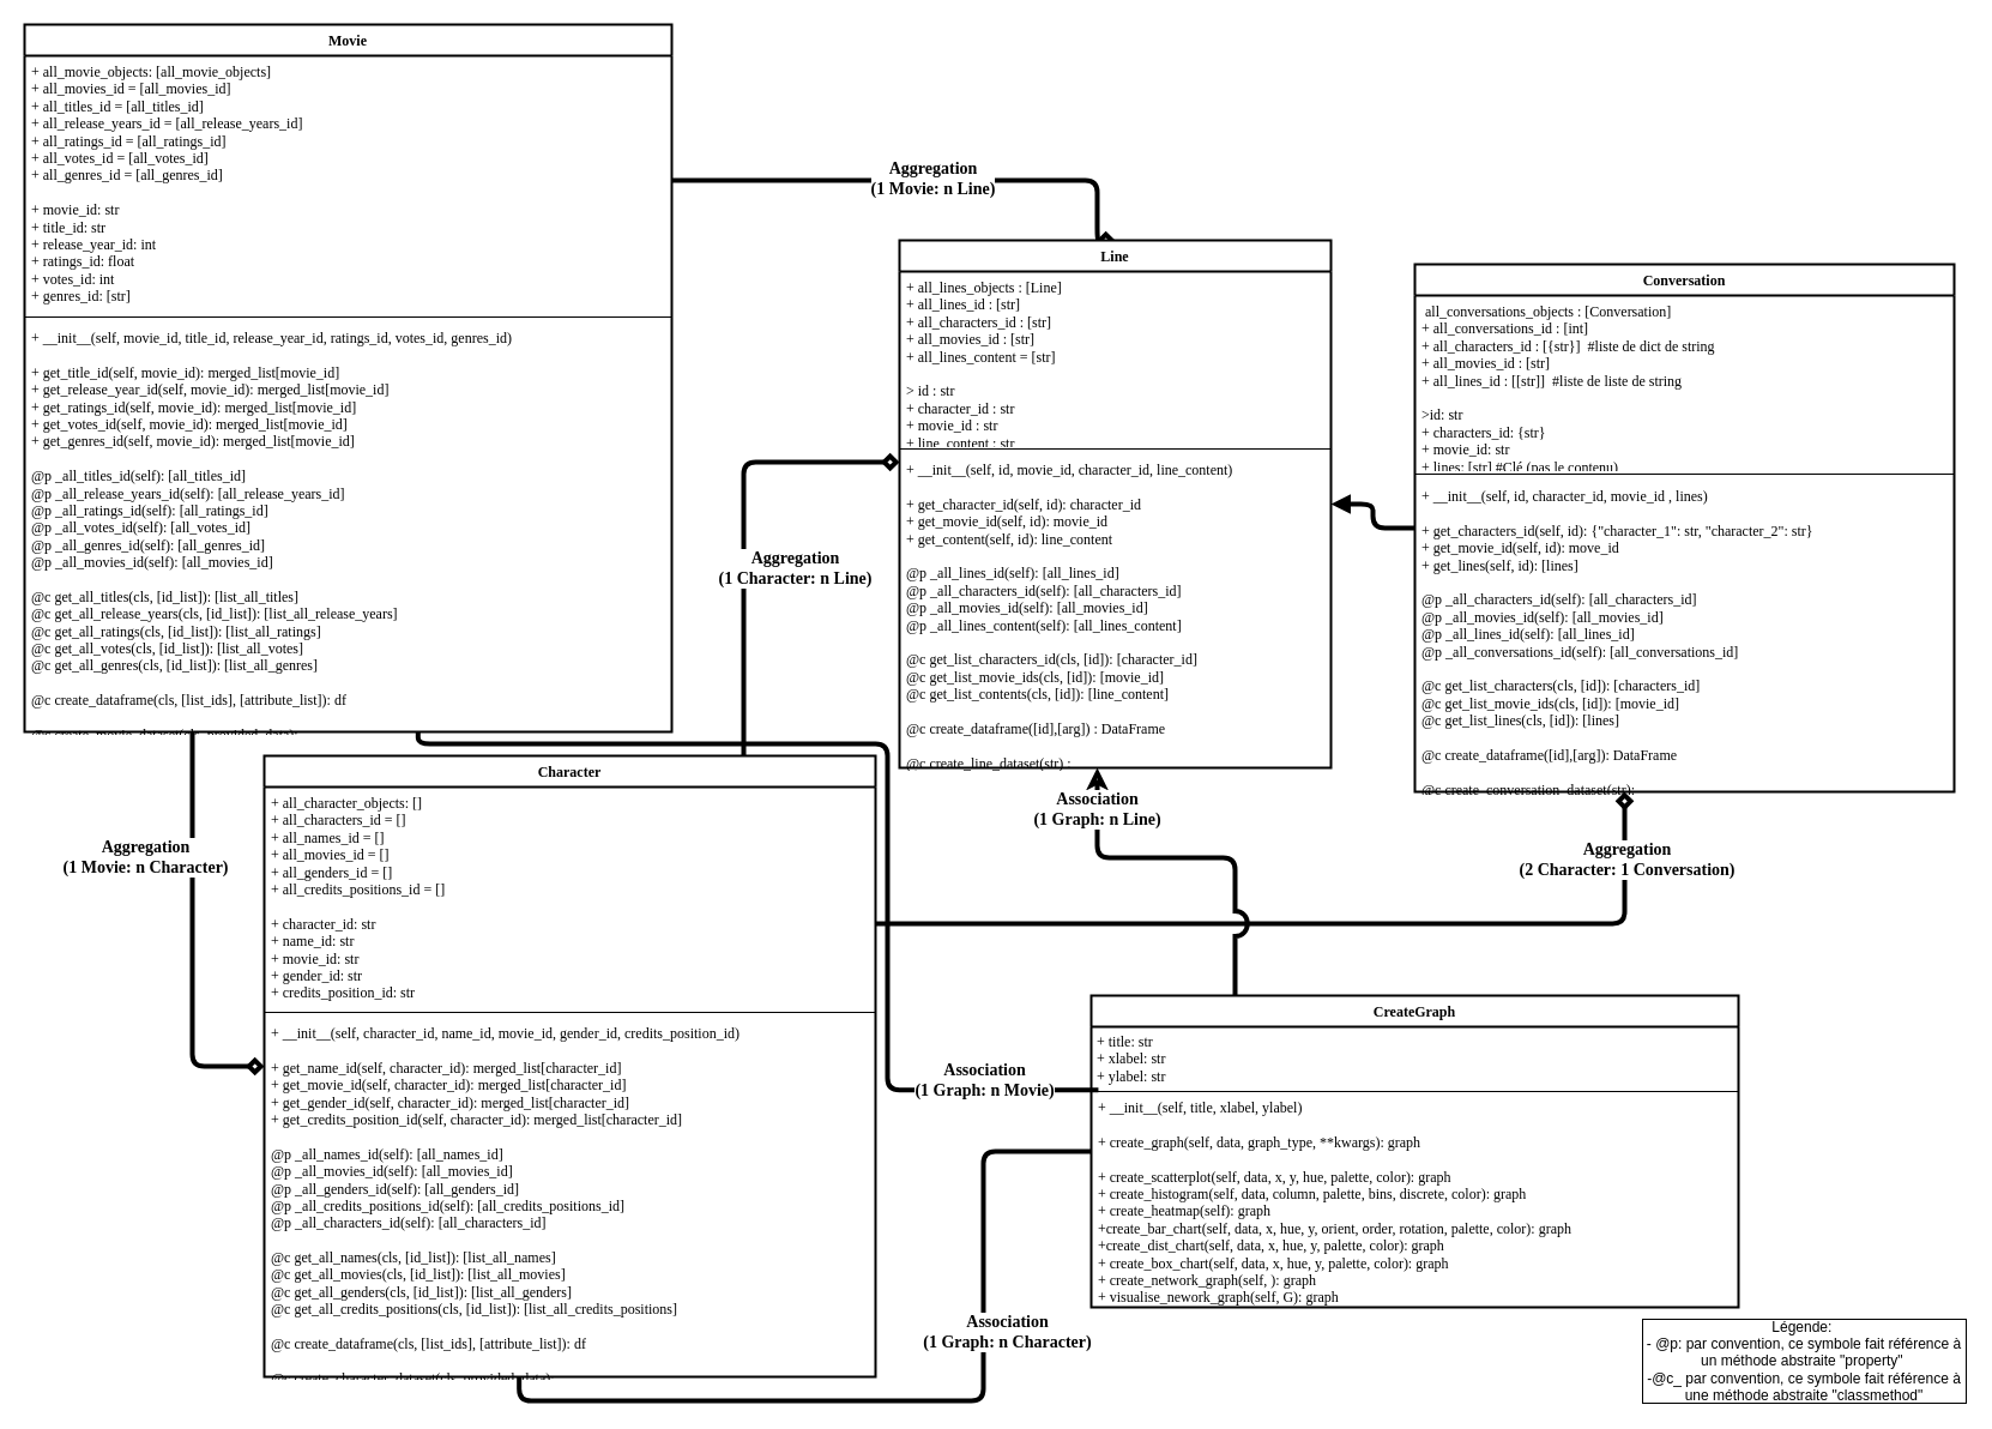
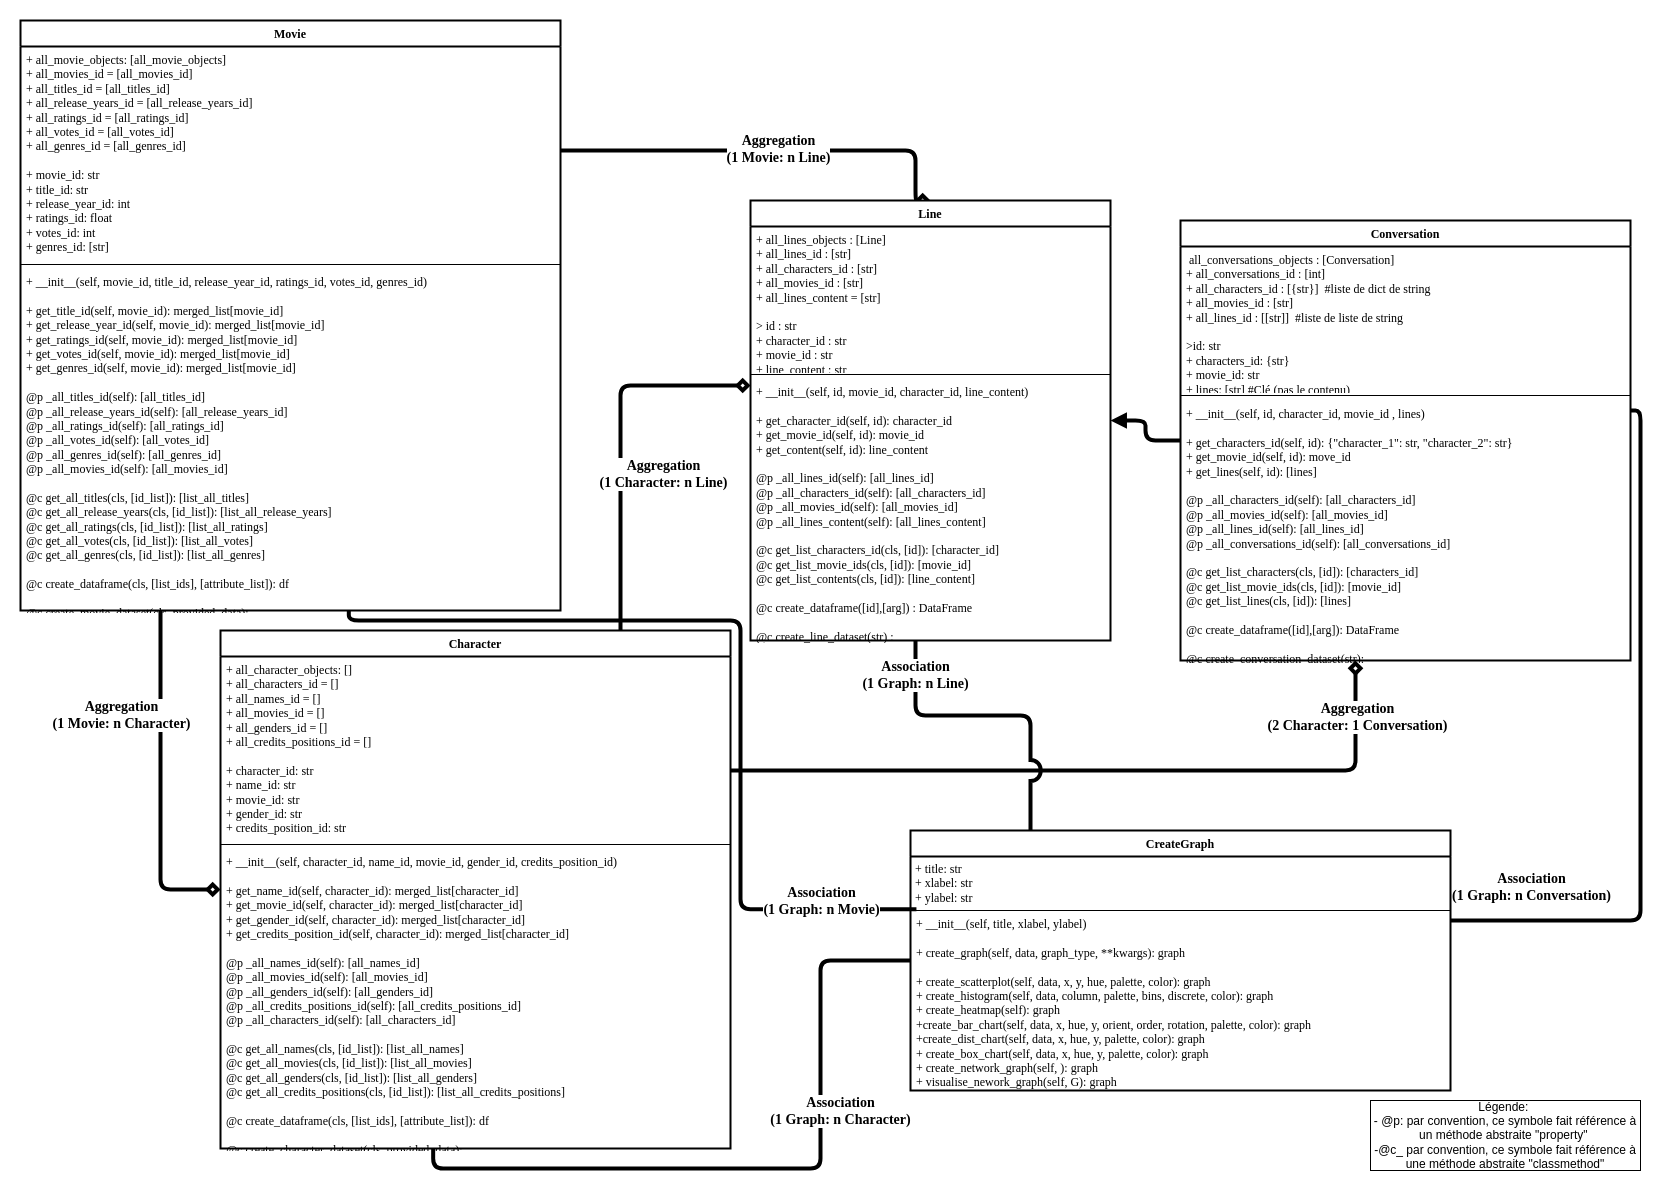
- <mxCell id="33" style="edgeStyle=orthogonalEdgeStyle;rounded=1;orthogonalLoop=1;jettySize=auto;html=1;strokeWidth=4;curved=0;jumpStyle=arc;endArrow=classic;endFill=0;jumpSize=15;fontFamily=Verdana;" parent="1" source="35" target="15" edge="1"><mxGeometry relative="1" as="geometry"><Array as="points"><mxPoint x="1030" y="970" /><mxPoint x="1030" y="715" /><mxPoint x="915" y="715" /></Array></mxGeometry></mxCell>
+ <mxCell id="33" style="edgeStyle=orthogonalEdgeStyle;rounded=1;orthogonalLoop=1;jettySize=auto;html=1;strokeWidth=4;curved=0;jumpStyle=arc;endArrow=none;endFill=0;jumpSize=15;fontFamily=Verdana;" parent="1" source="35" target="15" edge="1"><mxGeometry relative="1" as="geometry"><Array as="points"><mxPoint x="1030" y="970" /><mxPoint x="1030" y="715" /><mxPoint x="915" y="715" /></Array></mxGeometry></mxCell>
+ <mxCell id="31" style="edgeStyle=orthogonalEdgeStyle;rounded=1;orthogonalLoop=1;jettySize=auto;html=1;strokeWidth=4;curved=0;endArrow=none;endFill=0;fontFamily=Verdana;" parent="1" source="35" target="11" edge="1"><mxGeometry relative="1" as="geometry"><Array as="points"><mxPoint x="1640" y="920" /><mxPoint x="1640" y="410" /></Array><mxPoint x="1050" y="1005.029" as="sourcePoint" /><mxPoint x="1620" y="565" as="targetPoint" /></mxGeometry></mxCell>
+ <mxCell id="32" value="Association&lt;div style=&quot;font-size: 14px;&quot;&gt;(1 Graph: n Conversation)&lt;/div&gt;" style="edgeLabel;html=1;align=center;verticalAlign=middle;resizable=0;points=[];fontStyle=1;fontSize=14;fontFamily=Verdana;" parent="31" vertex="1" connectable="0"><mxGeometry x="0.647" relative="1" as="geometry"><mxPoint x="-110" y="361" as="offset" /></mxGeometry></mxCell>
